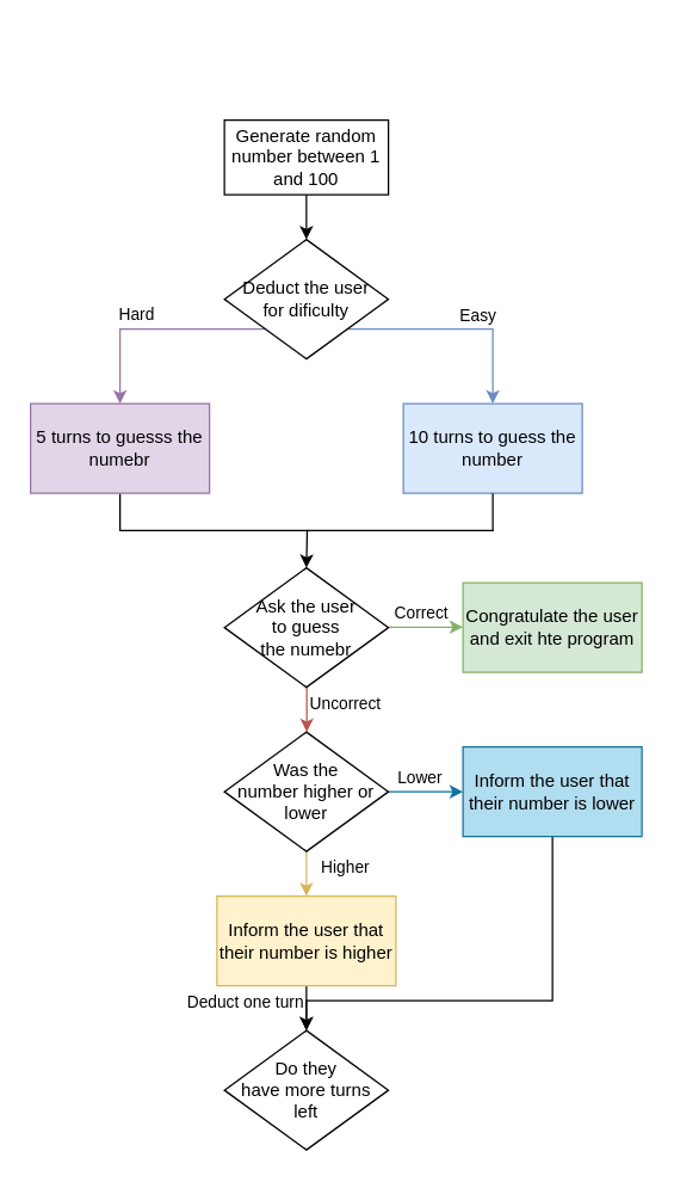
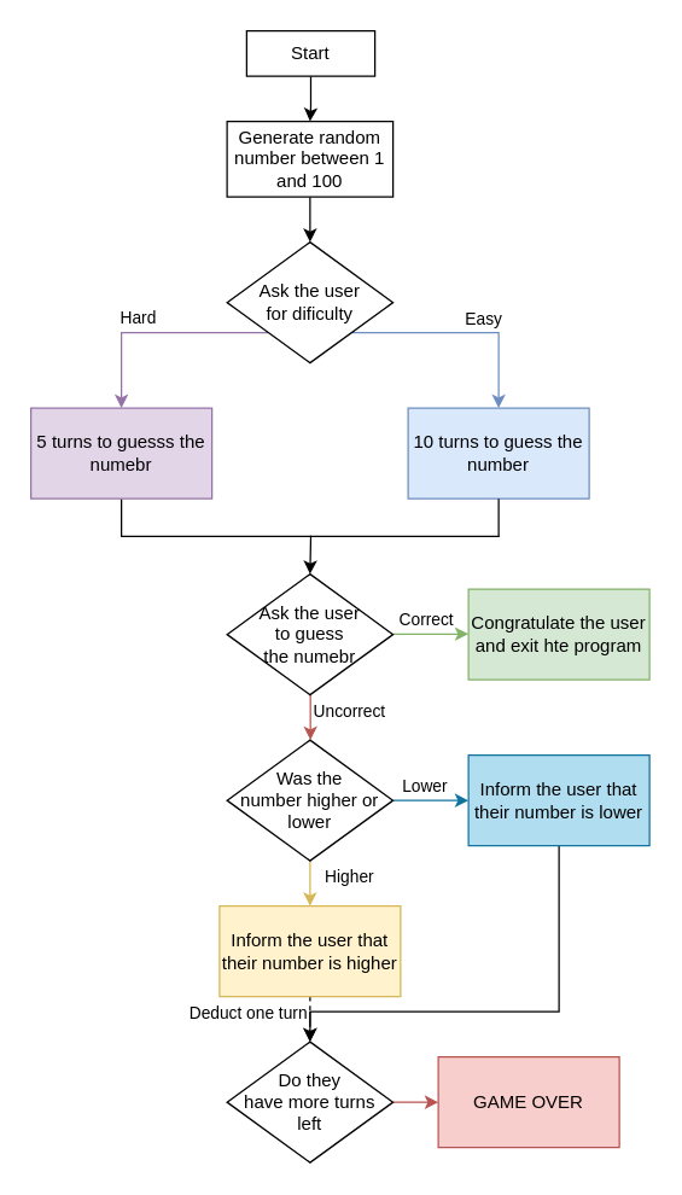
+ <mxCell id="3" value="Start" style="rounded=0;whiteSpace=wrap;html=1;" parent="1" vertex="1"><mxGeometry x="163" y="20" width="85" height="30" as="geometry" /></mxCell>
+ <mxCell id="2" value="" style="edgeStyle=orthogonalEdgeStyle;rounded=0;orthogonalLoop=1;jettySize=auto;html=1;" parent="1" source="3" target="5" edge="1"><mxGeometry relative="1" as="geometry" /></mxCell>
- <mxCell id="10" value="Deduct the user&lt;div&gt;for dificulty&lt;/div&gt;" style="rhombus;whiteSpace=wrap;html=1;rounded=0;" vertex="1" parent="1"><mxGeometry x="150" y="160" width="110" height="80" as="geometry" /></mxCell>
+ <mxCell id="10" value="Ask the user&lt;div&gt;for dificulty&lt;/div&gt;" style="rhombus;whiteSpace=wrap;html=1;rounded=0;" vertex="1" parent="1"><mxGeometry x="150" y="160" width="110" height="80" as="geometry" /></mxCell>
- <mxCell id="29" value="" style="edgeStyle=orthogonalEdgeStyle;rounded=0;orthogonalLoop=1;jettySize=auto;html=1;" edge="1" parent="1" source="30" target="33"><mxGeometry relative="1" as="geometry" /></mxCell>
+ <mxCell id="29" value="" style="edgeStyle=orthogonalEdgeStyle;rounded=0;orthogonalLoop=1;jettySize=auto;html=1;dashed=1;" edge="1" parent="1" source="30" target="33"><mxGeometry relative="1" as="geometry" /></mxCell>
+ <mxCell id="32" value="" style="edgeStyle=orthogonalEdgeStyle;rounded=0;orthogonalLoop=1;jettySize=auto;html=1;fillColor=#f8cecc;strokeColor=#b85450;" edge="1" parent="1" source="33" target="34"><mxGeometry relative="1" as="geometry" /></mxCell>
+ <mxCell id="34" value="GAME OVER" style="whiteSpace=wrap;html=1;rounded=0;fillColor=#f8cecc;strokeColor=#b85450;" vertex="1" parent="1"><mxGeometry x="290" y="700" width="120" height="60" as="geometry" /></mxCell>
